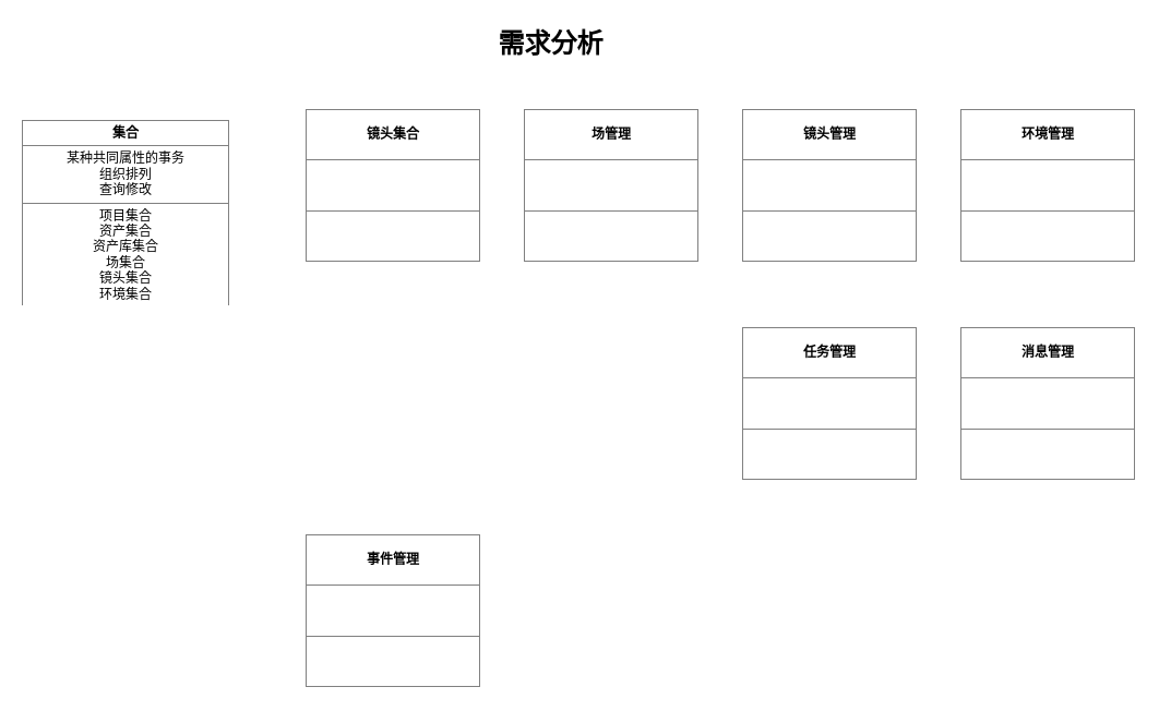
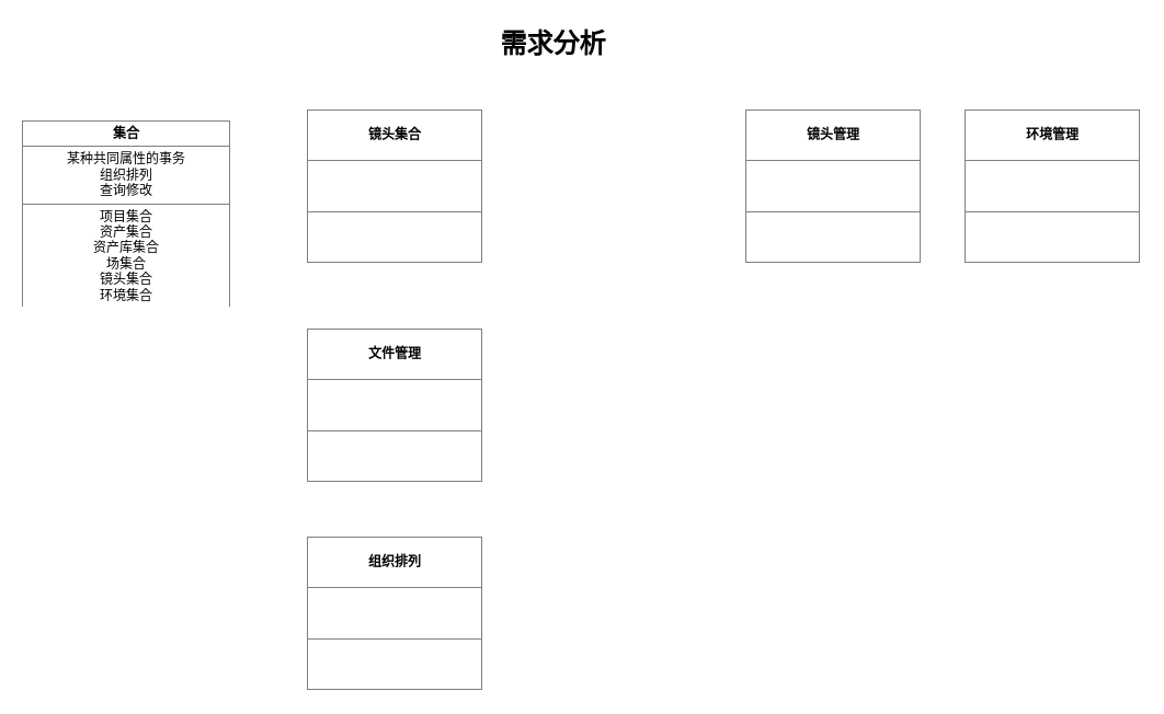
- <mxCell id="4" value="&lt;table border=&quot;1&quot; width=&quot;100%&quot; cellpadding=&quot;4&quot; style=&quot;width: 100% ; height: 100% ; border-collapse: collapse&quot;&gt;&lt;tbody&gt;&lt;tr&gt;&lt;th align=&quot;center&quot;&gt;场管理&lt;/th&gt;&lt;/tr&gt;&lt;tr&gt;&lt;td align=&quot;center&quot;&gt;&lt;br&gt;&lt;/td&gt;&lt;/tr&gt;&lt;tr&gt;&lt;td align=&quot;center&quot;&gt;&lt;br&gt;&lt;/td&gt;&lt;/tr&gt;&lt;/tbody&gt;&lt;/table&gt;" style="text;html=1;strokeColor=none;fillColor=none;overflow=fill;" parent="1" vertex="1"><mxGeometry x="480" y="100" width="160" height="140" as="geometry" /></mxCell>
+ <mxCell id="8" value="&lt;table border=&quot;1&quot; width=&quot;100%&quot; cellpadding=&quot;4&quot; style=&quot;width: 100% ; height: 100% ; border-collapse: collapse&quot;&gt;&lt;tbody&gt;&lt;tr&gt;&lt;th align=&quot;center&quot;&gt;&lt;b&gt;文件管理&lt;/b&gt;&lt;/th&gt;&lt;/tr&gt;&lt;tr&gt;&lt;td align=&quot;center&quot;&gt;&lt;br&gt;&lt;/td&gt;&lt;/tr&gt;&lt;tr&gt;&lt;td align=&quot;center&quot;&gt;&lt;br&gt;&lt;/td&gt;&lt;/tr&gt;&lt;/tbody&gt;&lt;/table&gt;" style="text;html=1;strokeColor=none;fillColor=none;overflow=fill;" parent="1" vertex="1"><mxGeometry x="280" y="300" width="160" height="140" as="geometry" /></mxCell>
- <mxCell id="5" value="&lt;table border=&quot;1&quot; width=&quot;100%&quot; cellpadding=&quot;4&quot; style=&quot;width: 100% ; height: 100% ; border-collapse: collapse&quot;&gt;&lt;tbody&gt;&lt;tr&gt;&lt;th align=&quot;center&quot;&gt;&lt;b&gt;任务管理&lt;/b&gt;&lt;/th&gt;&lt;/tr&gt;&lt;tr&gt;&lt;td align=&quot;center&quot;&gt;&lt;br&gt;&lt;/td&gt;&lt;/tr&gt;&lt;tr&gt;&lt;td align=&quot;center&quot;&gt;&lt;br&gt;&lt;/td&gt;&lt;/tr&gt;&lt;/tbody&gt;&lt;/table&gt;" style="text;html=1;strokeColor=none;fillColor=none;overflow=fill;" parent="1" vertex="1"><mxGeometry x="680" y="300" width="160" height="140" as="geometry" /></mxCell>
- <mxCell id="7" value="&lt;table border=&quot;1&quot; width=&quot;100%&quot; cellpadding=&quot;4&quot; style=&quot;width: 100% ; height: 100% ; border-collapse: collapse&quot;&gt;&lt;tbody&gt;&lt;tr&gt;&lt;th align=&quot;center&quot;&gt;&lt;b&gt;消息管理&lt;/b&gt;&lt;/th&gt;&lt;/tr&gt;&lt;tr&gt;&lt;td align=&quot;center&quot;&gt;&lt;br&gt;&lt;/td&gt;&lt;/tr&gt;&lt;tr&gt;&lt;td align=&quot;center&quot;&gt;&lt;br&gt;&lt;/td&gt;&lt;/tr&gt;&lt;/tbody&gt;&lt;/table&gt;" style="text;html=1;strokeColor=none;fillColor=none;overflow=fill;" parent="1" vertex="1"><mxGeometry x="880" y="300" width="160" height="140" as="geometry" /></mxCell>
- <mxCell id="6" value="&lt;table border=&quot;1&quot; width=&quot;100%&quot; cellpadding=&quot;4&quot; style=&quot;width: 100% ; height: 100% ; border-collapse: collapse&quot;&gt;&lt;tbody&gt;&lt;tr&gt;&lt;th align=&quot;center&quot;&gt;&lt;b&gt;事件管理&lt;/b&gt;&lt;/th&gt;&lt;/tr&gt;&lt;tr&gt;&lt;td align=&quot;center&quot;&gt;&lt;br&gt;&lt;/td&gt;&lt;/tr&gt;&lt;tr&gt;&lt;td align=&quot;center&quot;&gt;&lt;br&gt;&lt;/td&gt;&lt;/tr&gt;&lt;/tbody&gt;&lt;/table&gt;" style="text;html=1;strokeColor=none;fillColor=none;overflow=fill;" parent="1" vertex="1"><mxGeometry x="280" y="490" width="160" height="140" as="geometry" /></mxCell>
+ <mxCell id="6" value="&lt;table border=&quot;1&quot; width=&quot;100%&quot; cellpadding=&quot;4&quot; style=&quot;width: 100% ; height: 100% ; border-collapse: collapse&quot;&gt;&lt;tbody&gt;&lt;tr&gt;&lt;th align=&quot;center&quot;&gt;&lt;b&gt;组织排列&lt;/b&gt;&lt;/th&gt;&lt;/tr&gt;&lt;tr&gt;&lt;td align=&quot;center&quot;&gt;&lt;br&gt;&lt;/td&gt;&lt;/tr&gt;&lt;tr&gt;&lt;td align=&quot;center&quot;&gt;&lt;br&gt;&lt;/td&gt;&lt;/tr&gt;&lt;/tbody&gt;&lt;/table&gt;" style="text;html=1;strokeColor=none;fillColor=none;overflow=fill;" parent="1" vertex="1"><mxGeometry x="280" y="490" width="160" height="140" as="geometry" /></mxCell>
